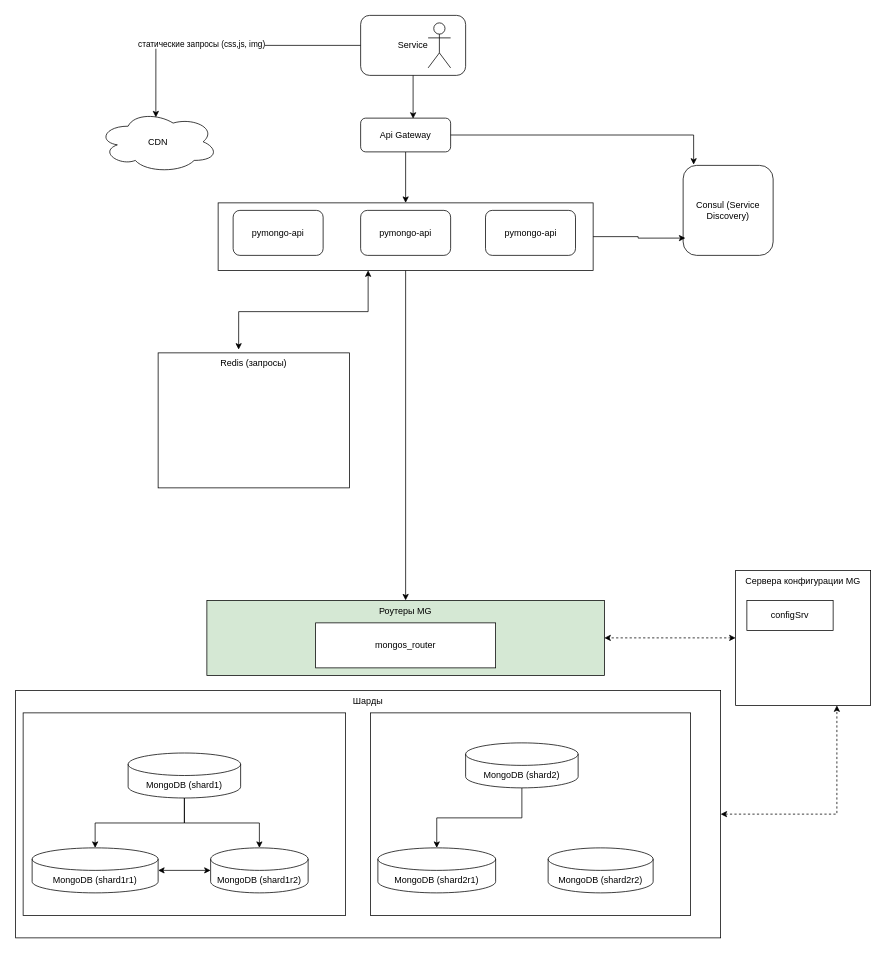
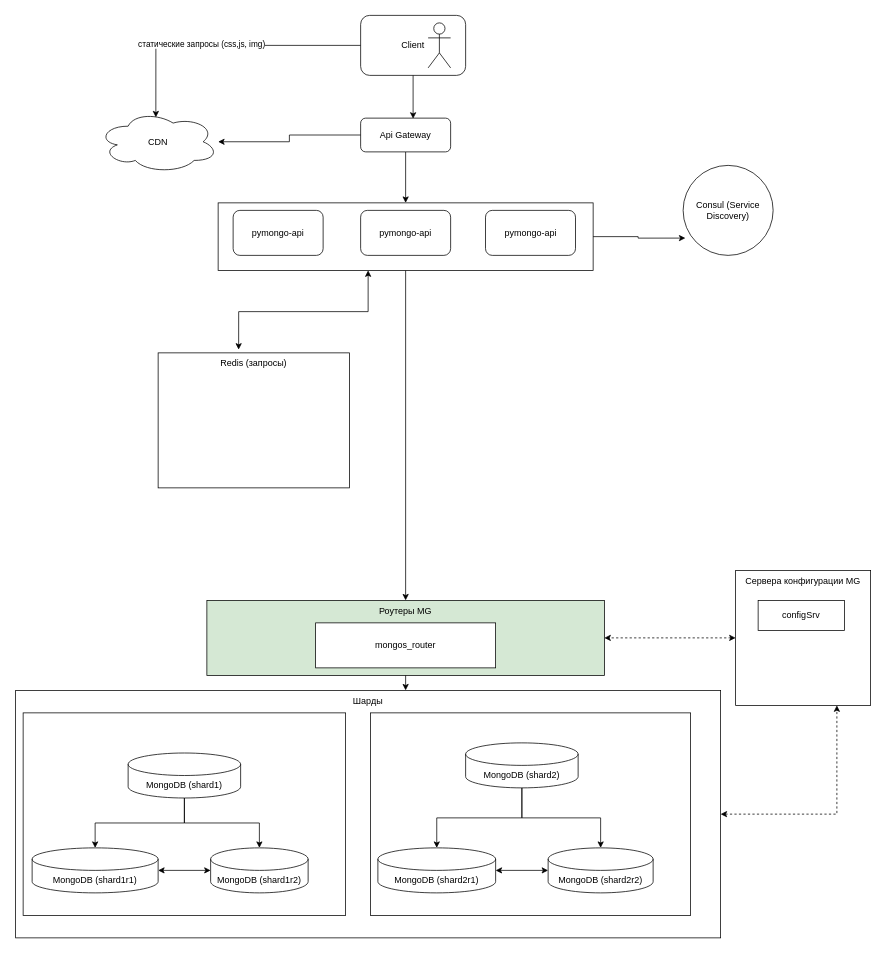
- <mxCell id="32" value="Service" style="rounded=1;whiteSpace=wrap;html=1;" vertex="1" parent="1"><mxGeometry x="480" y="20" width="140" height="80" as="geometry" /></mxCell>
+ <mxCell id="32" value="Client" style="rounded=1;whiteSpace=wrap;html=1;" vertex="1" parent="1"><mxGeometry x="480" y="20" width="140" height="80" as="geometry" /></mxCell>
- <mxCell id="36" style="edgeStyle=orthogonalEdgeStyle;rounded=0;orthogonalLoop=1;jettySize=auto;html=1;entryX=0.117;entryY=-0.008;entryDx=0;entryDy=0;entryPerimeter=0;" edge="1" parent="1" source="31" target="33"><mxGeometry relative="1" as="geometry" /></mxCell>
+ <mxCell id="36" style="edgeStyle=orthogonalEdgeStyle;rounded=0;orthogonalLoop=1;jettySize=auto;html=1;" edge="1" parent="1" source="31" target="38"><mxGeometry relative="1" as="geometry" /></mxCell>
- <mxCell id="33" value="Consul (Service Discovery)" style="rounded=1;whiteSpace=wrap;html=1;" vertex="1" parent="1"><mxGeometry x="910" y="220" width="120" height="120" as="geometry" /></mxCell>
+ <mxCell id="33" value="Consul (Service Discovery)" style="ellipse;whiteSpace=wrap;html=1;" vertex="1" parent="1"><mxGeometry x="910" y="220" width="120" height="120" as="geometry" /></mxCell>
- <mxCell id="13" value="configSrv" style="rounded=0;whiteSpace=wrap;html=1;" vertex="1" parent="1"><mxGeometry x="995" y="800" width="115" height="40" as="geometry" /></mxCell>
+ <mxCell id="13" value="configSrv" style="rounded=0;whiteSpace=wrap;html=1;" vertex="1" parent="1"><mxGeometry x="1010" y="800" width="115" height="40" as="geometry" /></mxCell>
+ <mxCell id="21" style="edgeStyle=orthogonalEdgeStyle;rounded=0;orthogonalLoop=1;jettySize=auto;html=1;entryX=0.553;entryY=0;entryDx=0;entryDy=0;entryPerimeter=0;" edge="1" parent="1" source="9" target="5"><mxGeometry relative="1" as="geometry" /></mxCell>
+ <mxCell id="24" style="edgeStyle=orthogonalEdgeStyle;rounded=0;orthogonalLoop=1;jettySize=auto;html=1;entryX=0.5;entryY=0;entryDx=0;entryDy=0;entryPerimeter=0;" edge="1" parent="1" source="18" target="20"><mxGeometry relative="1" as="geometry" /></mxCell>
+ <mxCell id="27" style="edgeStyle=orthogonalEdgeStyle;rounded=0;orthogonalLoop=1;jettySize=auto;html=1;entryX=0;entryY=0.5;entryDx=0;entryDy=0;entryPerimeter=0;startArrow=classic;startFill=1;" edge="1" parent="1" source="19" target="20"><mxGeometry relative="1" as="geometry" /></mxCell>
